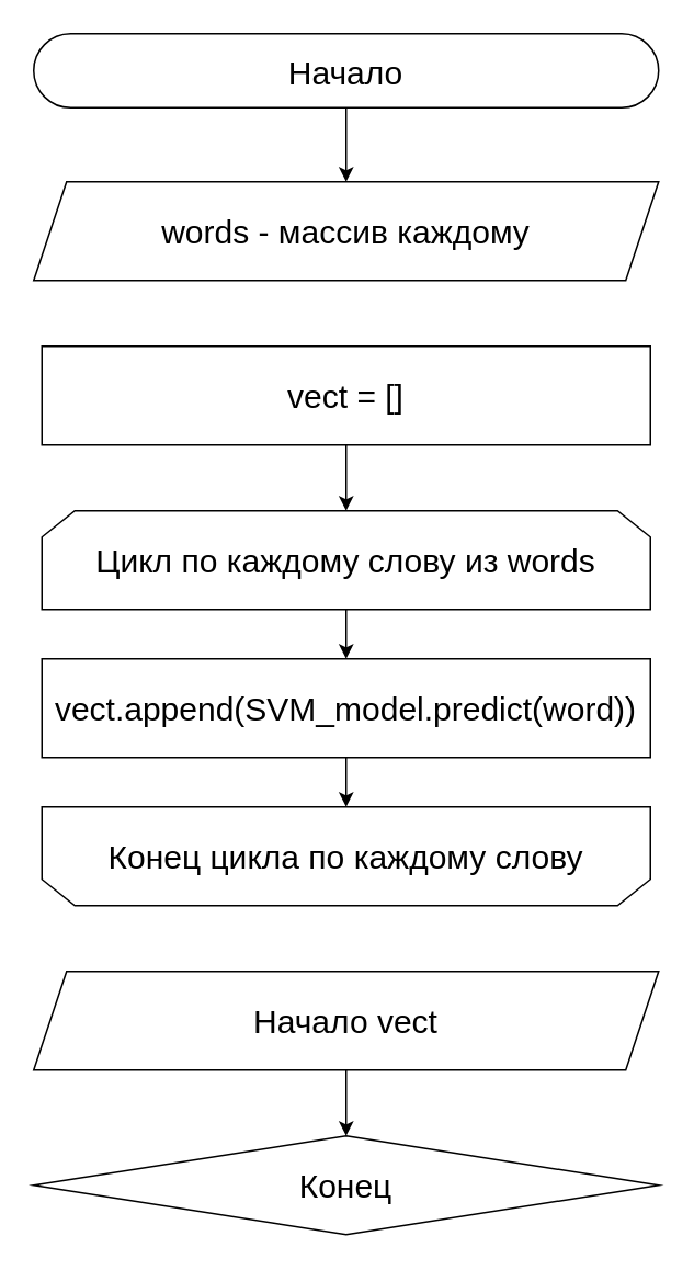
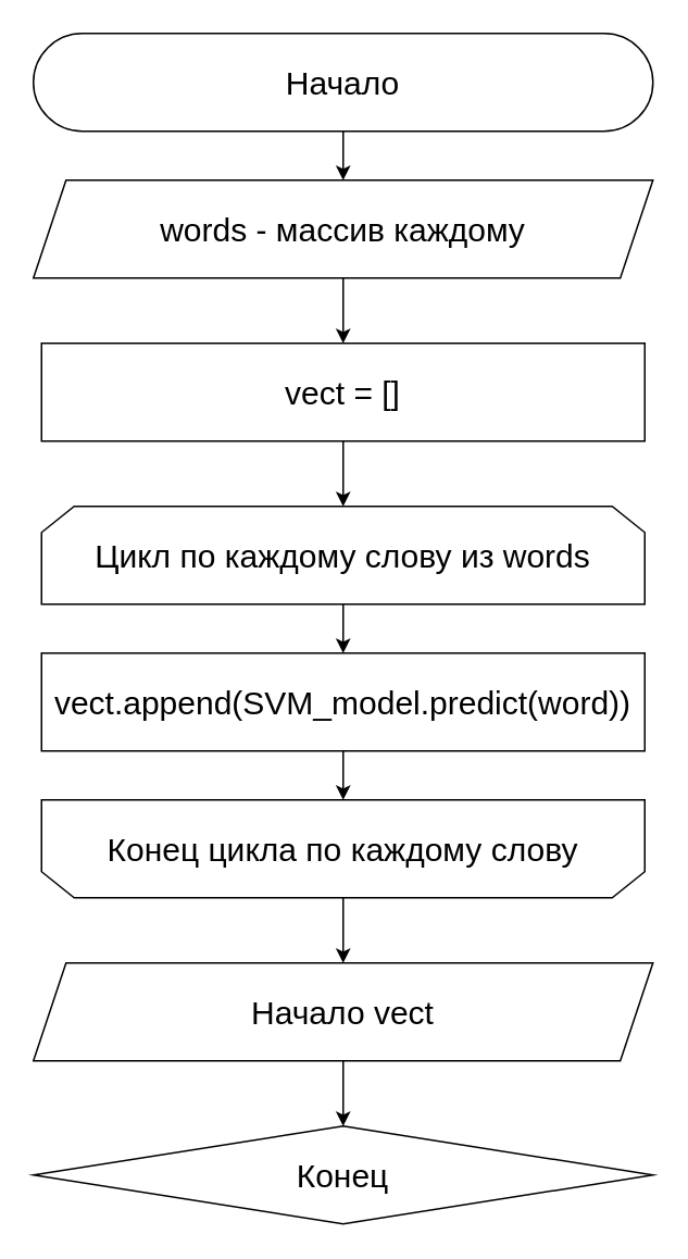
- <mxCell id="3" value="Начало" style="rounded=1;whiteSpace=wrap;html=1;arcSize=50;fontSize=20;" parent="1" vertex="1"><mxGeometry x="20" y="20" width="380" height="45" as="geometry" /></mxCell>
+ <mxCell id="3" value="Начало" style="rounded=1;whiteSpace=wrap;html=1;arcSize=50;fontSize=20;" parent="1" vertex="1"><mxGeometry x="20" y="20" width="380" height="60" as="geometry" /></mxCell>
+ <mxCell id="13" style="edgeStyle=none;html=1;exitX=0.5;exitY=1;exitDx=0;exitDy=0;entryX=0.5;entryY=0;entryDx=0;entryDy=0;fontSize=20;" parent="1" source="14" target="9" edge="1"><mxGeometry relative="1" as="geometry" /></mxCell>
+ <mxCell id="10" style="edgeStyle=none;html=1;exitX=0.5;exitY=1;exitDx=0;exitDy=0;entryX=0.5;entryY=0;entryDx=0;entryDy=0;fontSize=20;" parent="1" source="11" target="16" edge="1"><mxGeometry relative="1" as="geometry"><mxPoint x="210" y="600" as="targetPoint" /></mxGeometry></mxCell>
